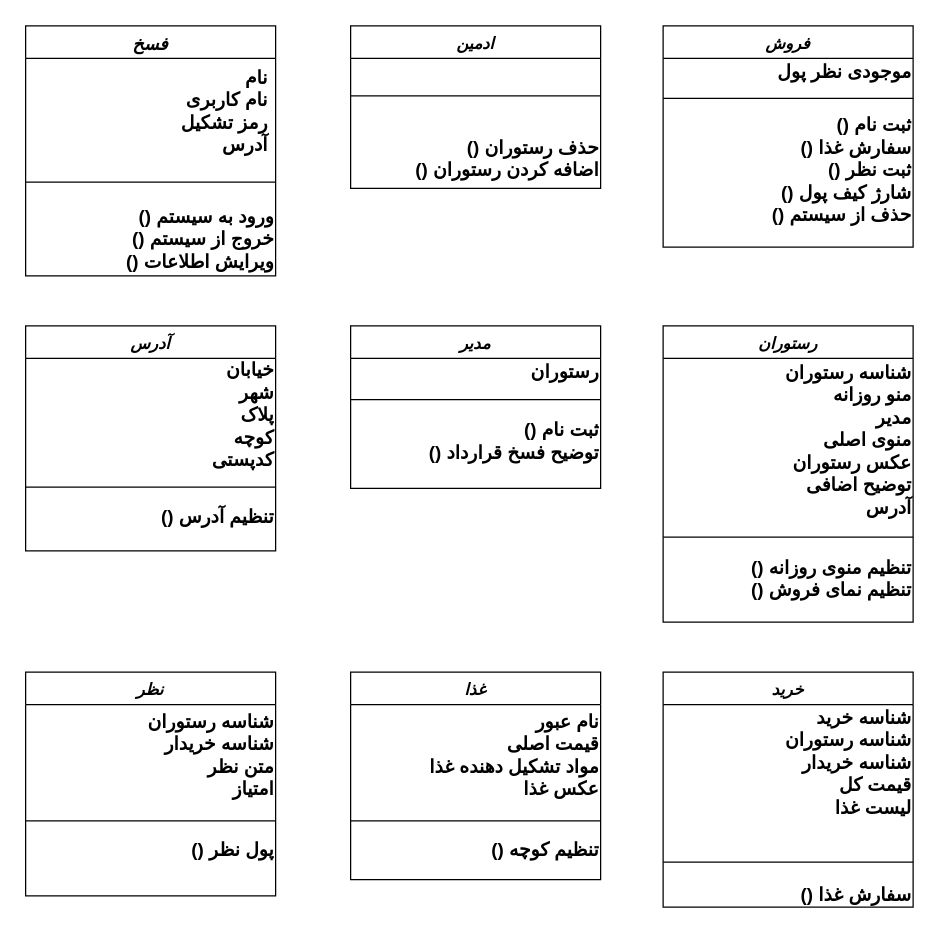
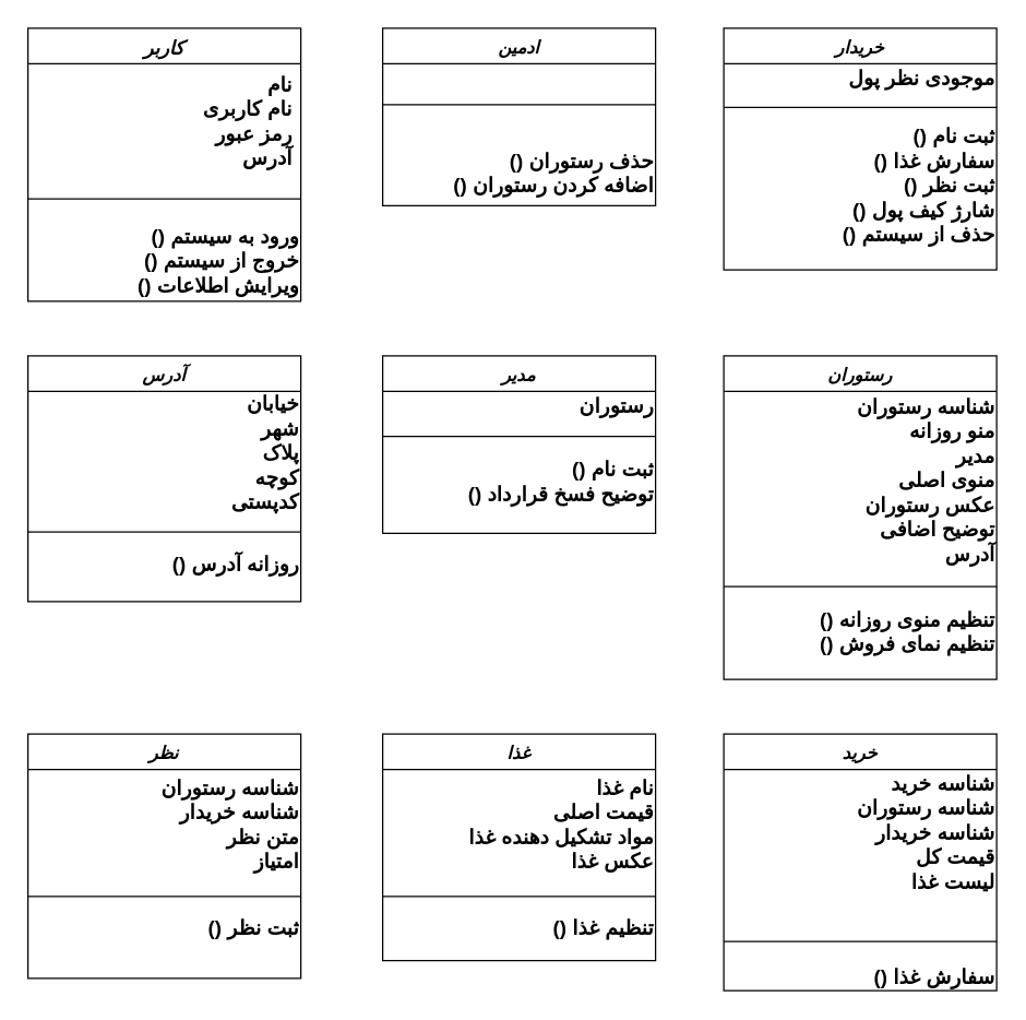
- <mxCell id="9" value="فروش" style="swimlane;fontStyle=3;align=center;verticalAlign=top;childLayout=stackLayout;horizontal=1;startSize=26;horizontalStack=0;resizeParent=1;resizeLast=0;collapsible=1;marginBottom=0;rounded=0;shadow=0;strokeWidth=1;fontSize=13;" parent="1" vertex="1"><mxGeometry x="530" y="20" width="200" height="177" as="geometry"><mxRectangle x="230" y="140" width="160" height="26" as="alternateBounds" /></mxGeometry></mxCell>
+ <mxCell id="9" value="خریدار" style="swimlane;fontStyle=3;align=center;verticalAlign=top;childLayout=stackLayout;horizontal=1;startSize=26;horizontalStack=0;resizeParent=1;resizeLast=0;collapsible=1;marginBottom=0;rounded=0;shadow=0;strokeWidth=1;fontSize=13;" parent="1" vertex="1"><mxGeometry x="530" y="20" width="200" height="177" as="geometry"><mxRectangle x="230" y="140" width="160" height="26" as="alternateBounds" /></mxGeometry></mxCell>
- <mxCell id="2" value="فسخ" style="swimlane;fontStyle=3;align=center;verticalAlign=top;childLayout=stackLayout;horizontal=1;startSize=26;horizontalStack=0;resizeParent=1;resizeLast=0;collapsible=1;marginBottom=0;rounded=0;shadow=0;strokeWidth=1;fontSize=14;" parent="1" vertex="1"><mxGeometry x="20" y="20" width="200" height="200" as="geometry"><mxRectangle x="230" y="140" width="160" height="26" as="alternateBounds" /></mxGeometry></mxCell>
+ <mxCell id="2" value="کاربر" style="swimlane;fontStyle=3;align=center;verticalAlign=top;childLayout=stackLayout;horizontal=1;startSize=26;horizontalStack=0;resizeParent=1;resizeLast=0;collapsible=1;marginBottom=0;rounded=0;shadow=0;strokeWidth=1;fontSize=14;" parent="1" vertex="1"><mxGeometry x="20" y="20" width="200" height="200" as="geometry"><mxRectangle x="230" y="140" width="160" height="26" as="alternateBounds" /></mxGeometry></mxCell>
- <mxCell id="3" value="نام &#10;نام کاربری&#10;رمز تشکیل&#10;آدرس&#10;" style="text;align=right;verticalAlign=top;spacingLeft=4;spacingRight=4;overflow=hidden;rotatable=0;points=[[0,0.5],[1,0.5]];portConstraint=eastwest;fontSize=15;fontStyle=1" parent="2" vertex="1"><mxGeometry y="26" width="200" height="84" as="geometry" /></mxCell>
+ <mxCell id="3" value="نام &#10;نام کاربری&#10;رمز عبور&#10;آدرس&#10;" style="text;align=right;verticalAlign=top;spacingLeft=4;spacingRight=4;overflow=hidden;rotatable=0;points=[[0,0.5],[1,0.5]];portConstraint=eastwest;fontSize=15;fontStyle=1" parent="2" vertex="1"><mxGeometry y="26" width="200" height="84" as="geometry" /></mxCell>
- <mxCell id="24" value="&lt;b&gt;() تنظیم آدرس&lt;/b&gt;" style="text;html=1;align=right;verticalAlign=middle;resizable=0;points=[];autosize=1;fontSize=15;" parent="21" vertex="1"><mxGeometry y="142" width="200" height="20" as="geometry" /></mxCell>
+ <mxCell id="24" value="&lt;b&gt;() روزانه آدرس&lt;/b&gt;" style="text;html=1;align=right;verticalAlign=middle;resizable=0;points=[];autosize=1;fontSize=15;" parent="21" vertex="1"><mxGeometry y="142" width="200" height="20" as="geometry" /></mxCell>
- <mxCell id="26" value="&lt;div&gt;&lt;b&gt;نام عبور&lt;/b&gt;&lt;/div&gt;&lt;div&gt;&lt;b&gt;قیمت اصلی&lt;/b&gt;&lt;/div&gt;&lt;div&gt;&lt;b&gt;مواد تشکیل دهنده غذا&lt;/b&gt;&lt;/div&gt;&lt;div&gt;&lt;b&gt;عکس غذا&lt;/b&gt;&lt;br&gt;&lt;/div&gt;" style="text;html=1;align=right;verticalAlign=middle;resizable=0;points=[];autosize=1;fontSize=15;" parent="25" vertex="1"><mxGeometry y="26" width="200" height="80" as="geometry" /></mxCell>
+ <mxCell id="26" value="&lt;div&gt;&lt;b&gt;نام غذا&lt;/b&gt;&lt;/div&gt;&lt;div&gt;&lt;b&gt;قیمت اصلی&lt;/b&gt;&lt;/div&gt;&lt;div&gt;&lt;b&gt;مواد تشکیل دهنده غذا&lt;/b&gt;&lt;/div&gt;&lt;div&gt;&lt;b&gt;عکس غذا&lt;/b&gt;&lt;br&gt;&lt;/div&gt;" style="text;html=1;align=right;verticalAlign=middle;resizable=0;points=[];autosize=1;fontSize=15;" parent="25" vertex="1"><mxGeometry y="26" width="200" height="80" as="geometry" /></mxCell>
- <mxCell id="32" value="&lt;b&gt;() پول نظر&lt;/b&gt;" style="text;html=1;align=right;verticalAlign=middle;resizable=0;points=[];autosize=1;fontSize=15;" parent="29" vertex="1"><mxGeometry y="132" width="200" height="20" as="geometry" /></mxCell>
+ <mxCell id="32" value="&lt;b&gt;() ثبت نظر&lt;/b&gt;" style="text;html=1;align=right;verticalAlign=middle;resizable=0;points=[];autosize=1;fontSize=15;" parent="29" vertex="1"><mxGeometry y="132" width="200" height="20" as="geometry" /></mxCell>
- <mxCell id="28" value="&lt;b&gt;() تنظیم کوچه&lt;/b&gt;" style="text;html=1;align=right;verticalAlign=middle;resizable=0;points=[];autosize=1;fontSize=15;" parent="25" vertex="1"><mxGeometry y="132" width="200" height="20" as="geometry" /></mxCell>
+ <mxCell id="28" value="&lt;b&gt;() تنظیم غذا&lt;/b&gt;" style="text;html=1;align=right;verticalAlign=middle;resizable=0;points=[];autosize=1;fontSize=15;" parent="25" vertex="1"><mxGeometry y="132" width="200" height="20" as="geometry" /></mxCell>
